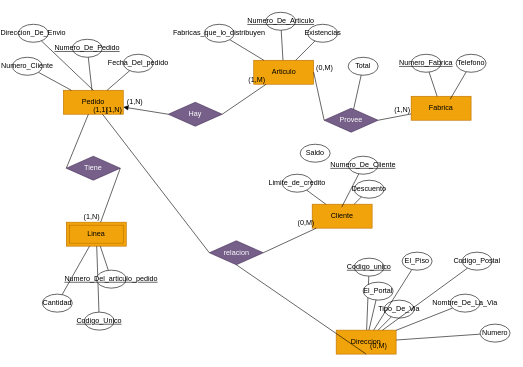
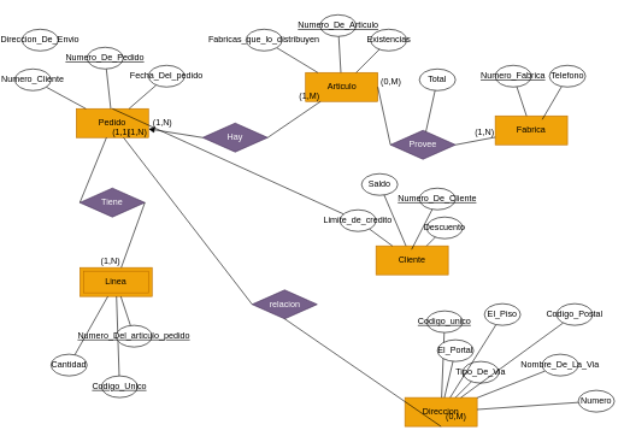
- <mxCell id="49" value="" style="endArrow=none;html=1;rounded=0;exitX=0.5;exitY=0;exitDx=0;exitDy=0;" parent="1" source="5" target="50" edge="1"><mxGeometry relative="1" as="geometry"><mxPoint x="280" y="185" as="sourcePoint" /><mxPoint x="340" y="185" as="targetPoint" /></mxGeometry></mxCell>
+ <mxCell id="49" value="" style="endArrow=none;html=1;rounded=0;exitX=0.5;exitY=0;exitDx=0;exitDy=0;" parent="1" source="5" target="12" edge="1"><mxGeometry relative="1" as="geometry"><mxPoint x="280" y="185" as="sourcePoint" /><mxPoint x="340" y="185" as="targetPoint" /></mxGeometry></mxCell>
+ <mxCell id="9" value="" style="endArrow=none;html=1;rounded=0;" parent="1" source="2" target="10" edge="1"><mxGeometry relative="1" as="geometry"><mxPoint x="620" y="255" as="sourcePoint" /><mxPoint x="680" y="255" as="targetPoint" /></mxGeometry></mxCell>
- <mxCell id="72" value="" style="endArrow=none;html=1;rounded=0;exitX=1;exitY=0.5;exitDx=0;exitDy=0;" parent="1" source="69" target="2" edge="1"><mxGeometry relative="1" as="geometry"><mxPoint x="422.5" y="421" as="sourcePoint" /><mxPoint x="522.5" y="421" as="targetPoint" /></mxGeometry></mxCell>
- <mxCell id="73" value="(0,M)" style="resizable=0;html=1;whiteSpace=wrap;align=right;verticalAlign=bottom;" parent="72" connectable="0" vertex="1"><mxGeometry x="1" relative="1" as="geometry"><mxPoint x="-1" as="offset" /></mxGeometry></mxCell>
